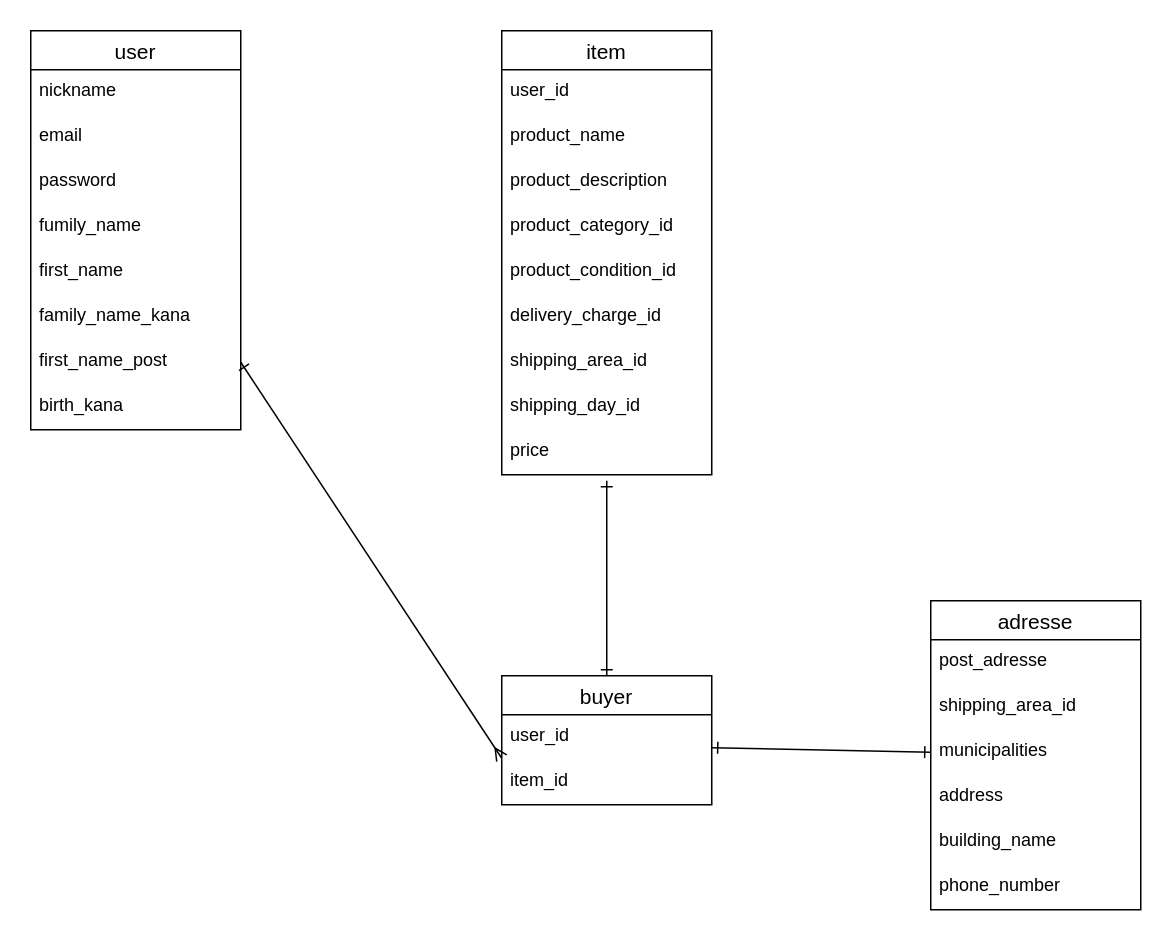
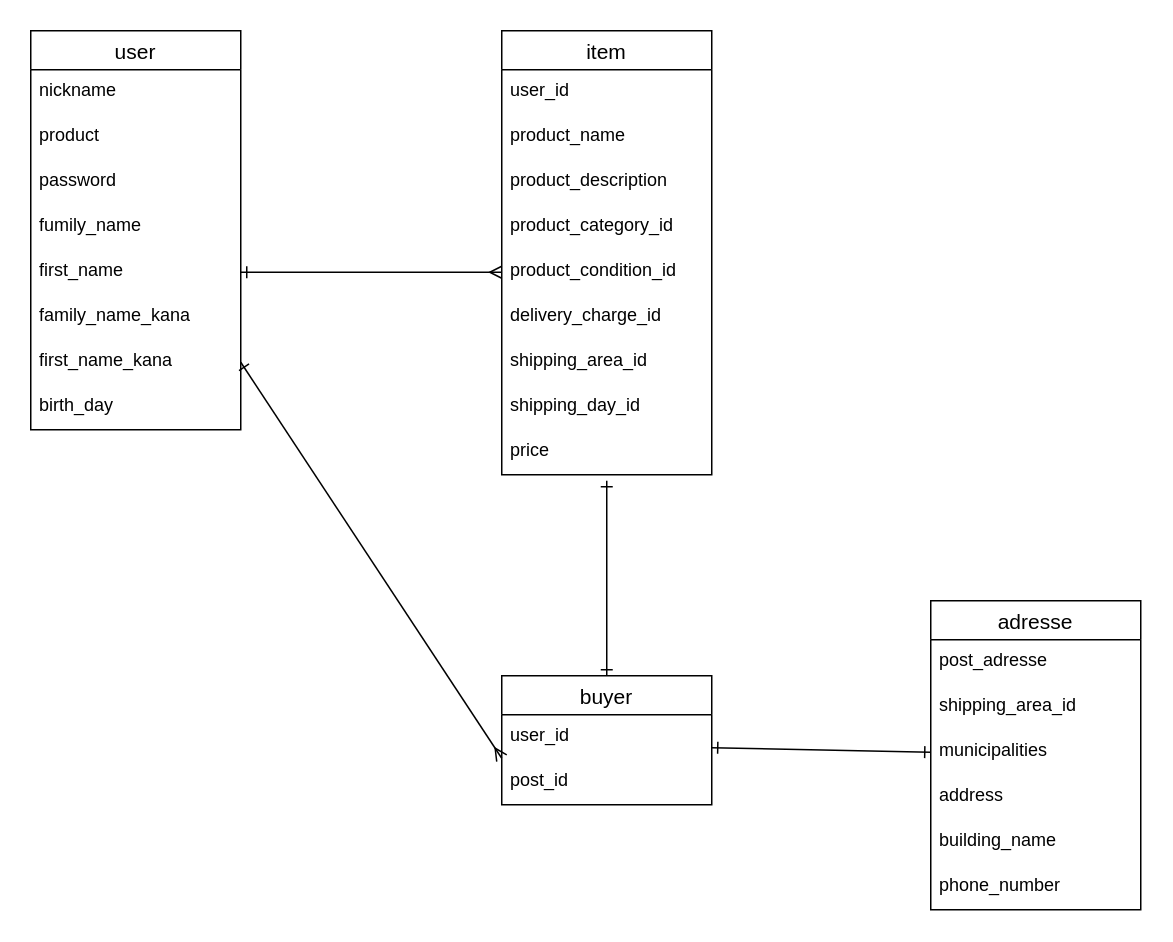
- <mxCell id="4" value="email" style="text;strokeColor=none;fillColor=none;spacingLeft=4;spacingRight=4;overflow=hidden;rotatable=0;points=[[0,0.5],[1,0.5]];portConstraint=eastwest;fontSize=12;" parent="2" vertex="1"><mxGeometry y="56" width="140" height="30" as="geometry" /></mxCell>
+ <mxCell id="4" value="product" style="text;strokeColor=none;fillColor=none;spacingLeft=4;spacingRight=4;overflow=hidden;rotatable=0;points=[[0,0.5],[1,0.5]];portConstraint=eastwest;fontSize=12;" parent="2" vertex="1"><mxGeometry y="56" width="140" height="30" as="geometry" /></mxCell>
+ <mxCell id="34" style="edgeStyle=none;html=1;exitX=1;exitY=0.5;exitDx=0;exitDy=0;entryX=0;entryY=0.5;entryDx=0;entryDy=0;startArrow=ERone;startFill=0;endArrow=ERmany;endFill=0;" parent="1" source="7" target="16" edge="1"><mxGeometry relative="1" as="geometry" /></mxCell>
- <mxCell id="9" value="first_name_post" style="text;strokeColor=none;fillColor=none;spacingLeft=4;spacingRight=4;overflow=hidden;rotatable=0;points=[[0,0.5],[1,0.5]];portConstraint=eastwest;fontSize=12;" parent="2" vertex="1"><mxGeometry y="206" width="140" height="30" as="geometry" /></mxCell>
+ <mxCell id="9" value="first_name_kana" style="text;strokeColor=none;fillColor=none;spacingLeft=4;spacingRight=4;overflow=hidden;rotatable=0;points=[[0,0.5],[1,0.5]];portConstraint=eastwest;fontSize=12;" parent="2" vertex="1"><mxGeometry y="206" width="140" height="30" as="geometry" /></mxCell>
- <mxCell id="10" value="birth_kana&#10;" style="text;strokeColor=none;fillColor=none;spacingLeft=4;spacingRight=4;overflow=hidden;rotatable=0;points=[[0,0.5],[1,0.5]];portConstraint=eastwest;fontSize=12;" parent="2" vertex="1"><mxGeometry y="236" width="140" height="30" as="geometry" /></mxCell>
+ <mxCell id="10" value="birth_day&#10;" style="text;strokeColor=none;fillColor=none;spacingLeft=4;spacingRight=4;overflow=hidden;rotatable=0;points=[[0,0.5],[1,0.5]];portConstraint=eastwest;fontSize=12;" parent="2" vertex="1"><mxGeometry y="236" width="140" height="30" as="geometry" /></mxCell>
- <mxCell id="24" value="item_id" style="text;strokeColor=none;fillColor=none;spacingLeft=4;spacingRight=4;overflow=hidden;rotatable=0;points=[[0,0.5],[1,0.5]];portConstraint=eastwest;fontSize=12;" parent="22" vertex="1"><mxGeometry y="56" width="140" height="30" as="geometry" /></mxCell>
+ <mxCell id="24" value="post_id" style="text;strokeColor=none;fillColor=none;spacingLeft=4;spacingRight=4;overflow=hidden;rotatable=0;points=[[0,0.5],[1,0.5]];portConstraint=eastwest;fontSize=12;" parent="22" vertex="1"><mxGeometry y="56" width="140" height="30" as="geometry" /></mxCell>
